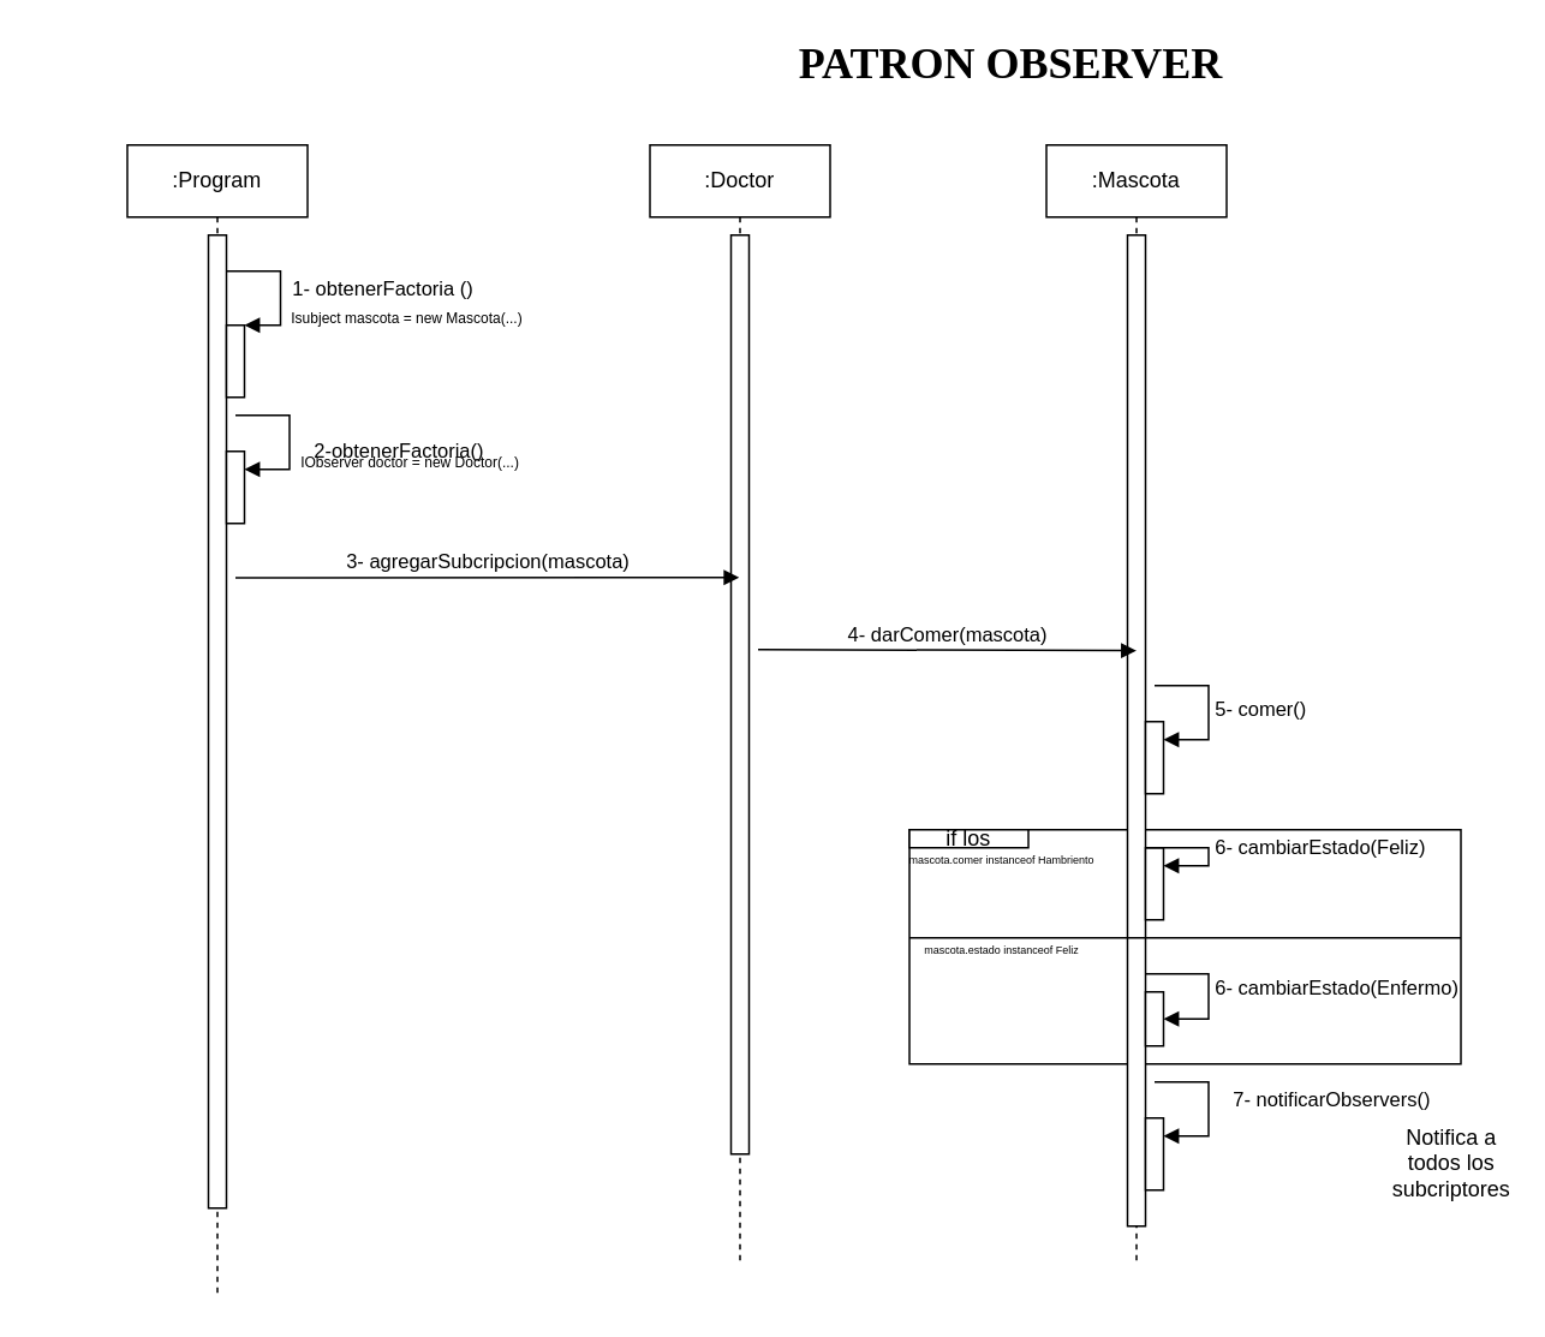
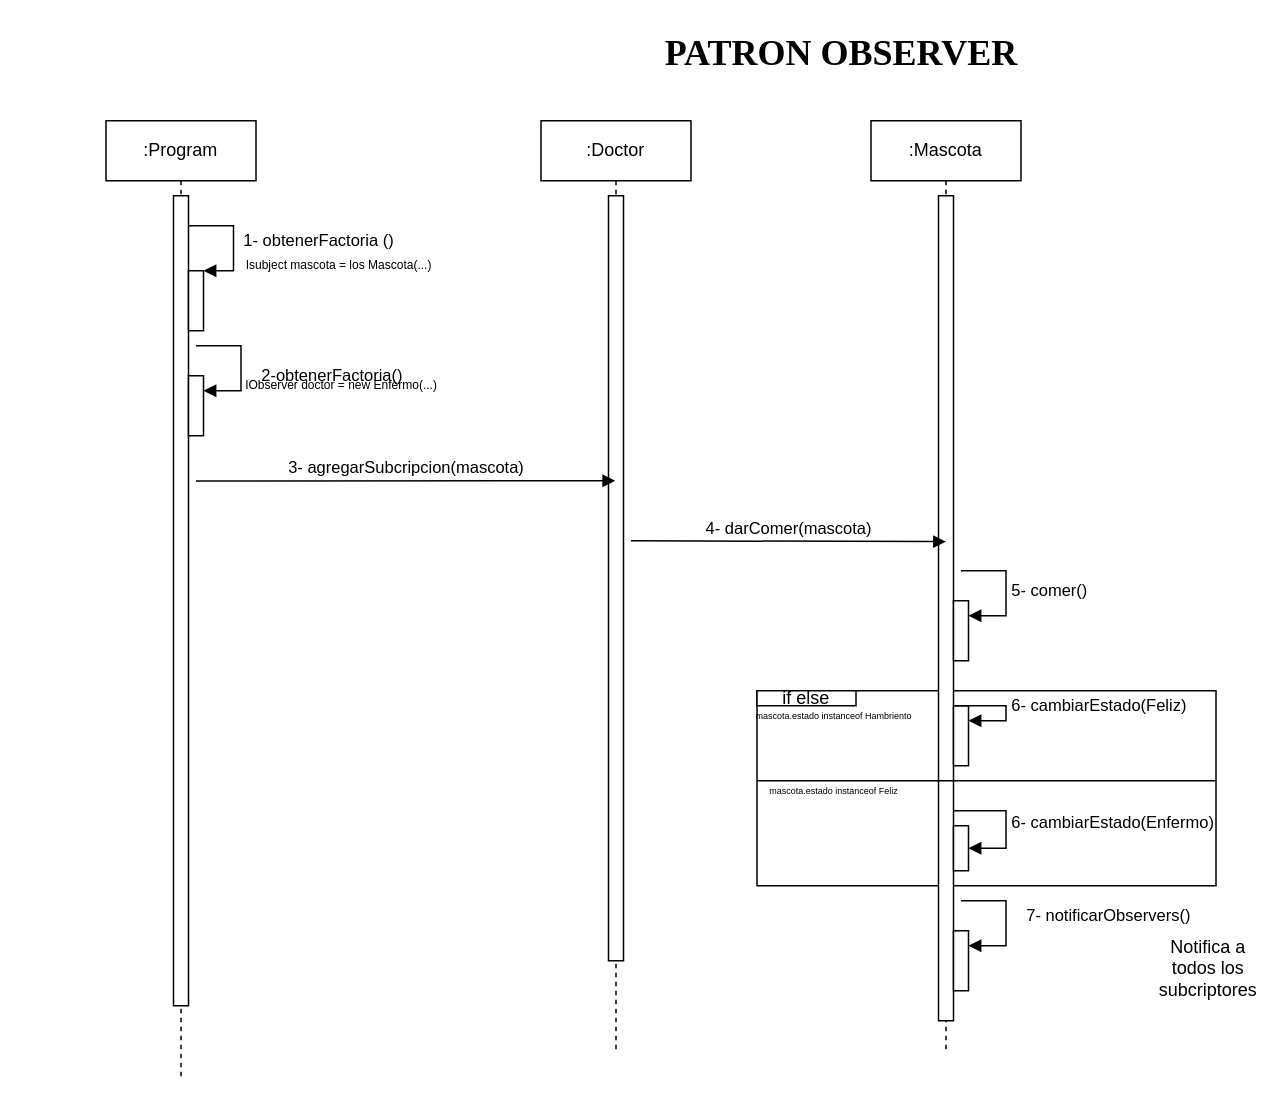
- <mxCell id="13" value="&lt;font style=&quot;font-size: 8px;&quot;&gt;Isubject mascota = new Mascota(...)&lt;/font&gt;" style="text;html=1;align=center;verticalAlign=middle;resizable=0;points=[];autosize=1;strokeColor=none;fillColor=none;" parent="1" vertex="1"><mxGeometry x="150" y="160" width="150" height="30" as="geometry" /></mxCell>
+ <mxCell id="13" value="&lt;font style=&quot;font-size: 8px;&quot;&gt;Isubject mascota = los Mascota(...)&lt;/font&gt;" style="text;html=1;align=center;verticalAlign=middle;resizable=0;points=[];autosize=1;strokeColor=none;fillColor=none;" parent="1" vertex="1"><mxGeometry x="150" y="160" width="150" height="30" as="geometry" /></mxCell>
- <mxCell id="12" value="&amp;nbsp; &amp;nbsp; &lt;span style=&quot;white-space: pre;&quot;&gt;&#09;&lt;/span&gt;&lt;span style=&quot;white-space: pre;&quot;&gt;&#09;&lt;/span&gt;&lt;span style=&quot;white-space: pre;&quot;&gt;&#09;&lt;/span&gt;&lt;span style=&quot;white-space: pre;&quot;&gt;&#09;&lt;/span&gt;&lt;span style=&quot;white-space: pre;&quot;&gt;&#09;&lt;/span&gt;&lt;font style=&quot;font-size: 8px;&quot;&gt;IObserver doctor = new Doctor(...)&lt;/font&gt;" style="text;html=1;align=center;verticalAlign=middle;resizable=0;points=[];autosize=1;strokeColor=none;fillColor=none;" parent="1" vertex="1"><mxGeometry x="20" y="240" width="280" height="30" as="geometry" /></mxCell>
+ <mxCell id="12" value="&amp;nbsp; &amp;nbsp; &lt;span style=&quot;white-space: pre;&quot;&gt;&#09;&lt;/span&gt;&lt;span style=&quot;white-space: pre;&quot;&gt;&#09;&lt;/span&gt;&lt;span style=&quot;white-space: pre;&quot;&gt;&#09;&lt;/span&gt;&lt;span style=&quot;white-space: pre;&quot;&gt;&#09;&lt;/span&gt;&lt;span style=&quot;white-space: pre;&quot;&gt;&#09;&lt;/span&gt;&lt;font style=&quot;font-size: 8px;&quot;&gt;IObserver doctor = new Enfermo(...)&lt;/font&gt;" style="text;html=1;align=center;verticalAlign=middle;resizable=0;points=[];autosize=1;strokeColor=none;fillColor=none;" parent="1" vertex="1"><mxGeometry x="20" y="240" width="280" height="30" as="geometry" /></mxCell>
- <mxCell id="26" value="if los" style="html=1;whiteSpace=wrap;" parent="1" vertex="1"><mxGeometry x="504" y="460" width="66" height="10" as="geometry" /></mxCell>
+ <mxCell id="26" value="if else" style="html=1;whiteSpace=wrap;" parent="1" vertex="1"><mxGeometry x="504" y="460" width="66" height="10" as="geometry" /></mxCell>
- <mxCell id="28" value="&lt;font style=&quot;font-size: 6px;&quot;&gt;mascota.comer instanceof Hambriento&lt;/font&gt;" style="text;html=1;align=center;verticalAlign=middle;resizable=0;points=[];autosize=1;strokeColor=none;fillColor=none;" parent="1" vertex="1"><mxGeometry x="490" y="460" width="130" height="30" as="geometry" /></mxCell>
+ <mxCell id="28" value="&lt;font style=&quot;font-size: 6px;&quot;&gt;mascota.estado instanceof Hambriento&lt;/font&gt;" style="text;html=1;align=center;verticalAlign=middle;resizable=0;points=[];autosize=1;strokeColor=none;fillColor=none;" parent="1" vertex="1"><mxGeometry x="490" y="460" width="130" height="30" as="geometry" /></mxCell>
